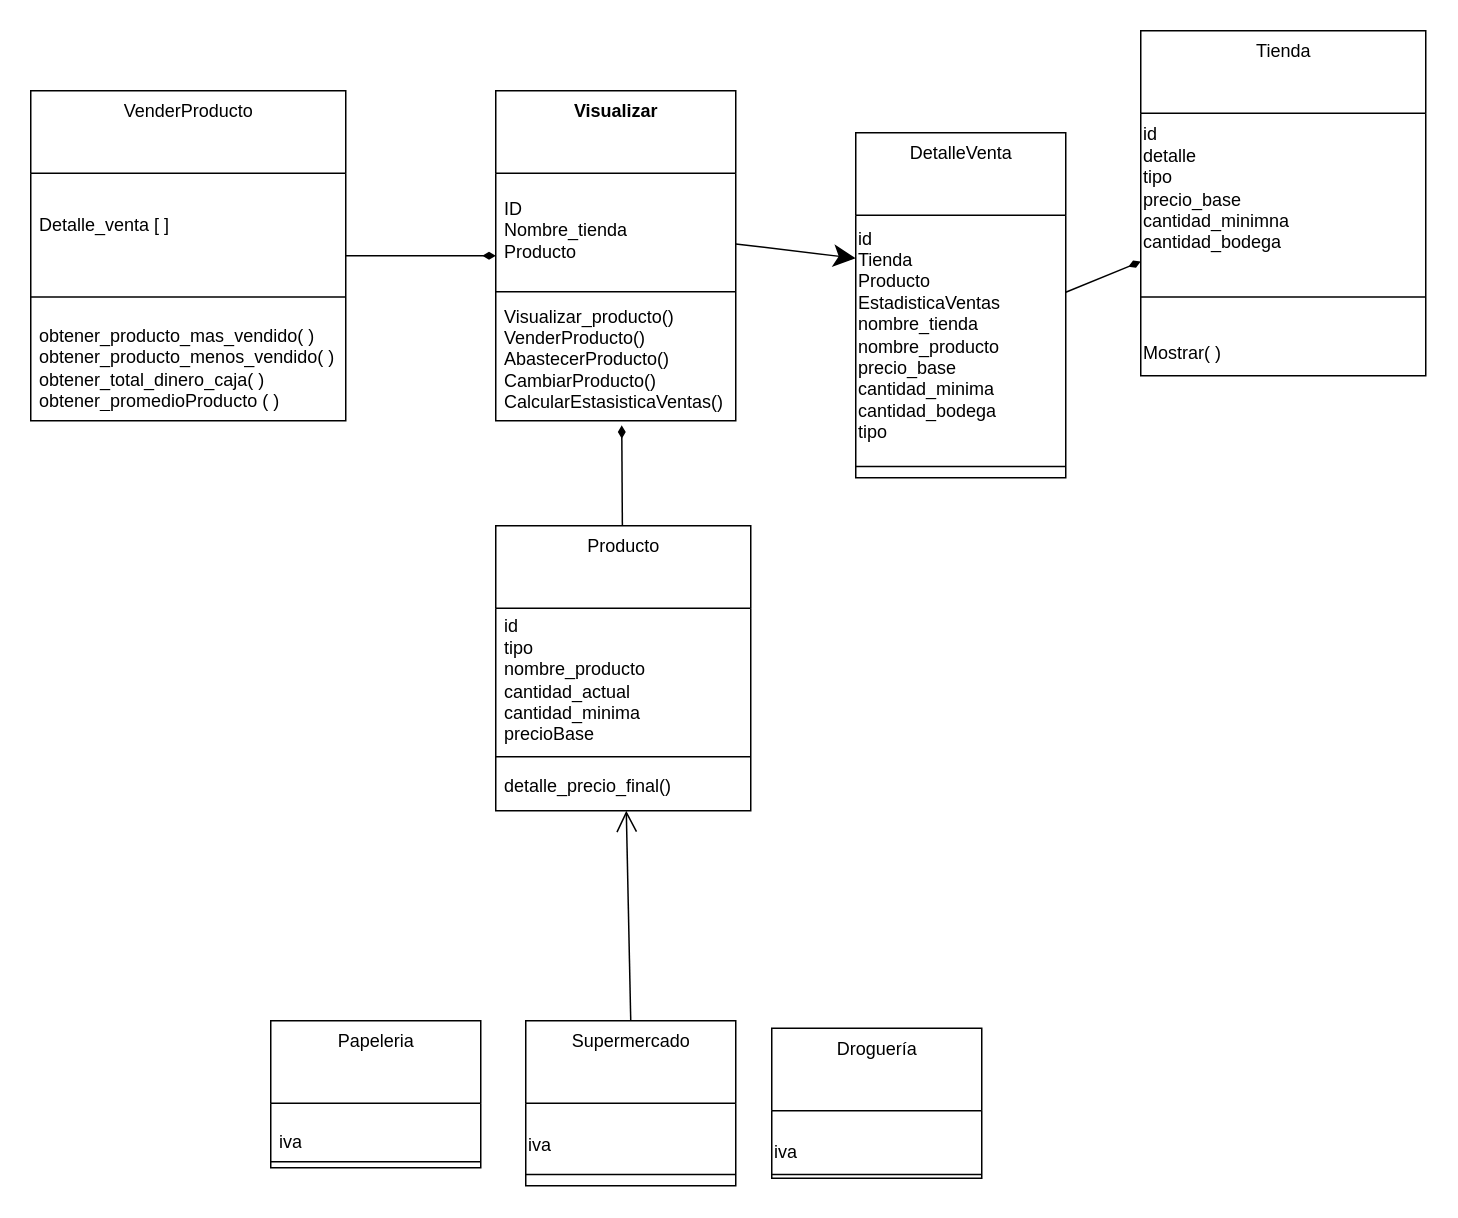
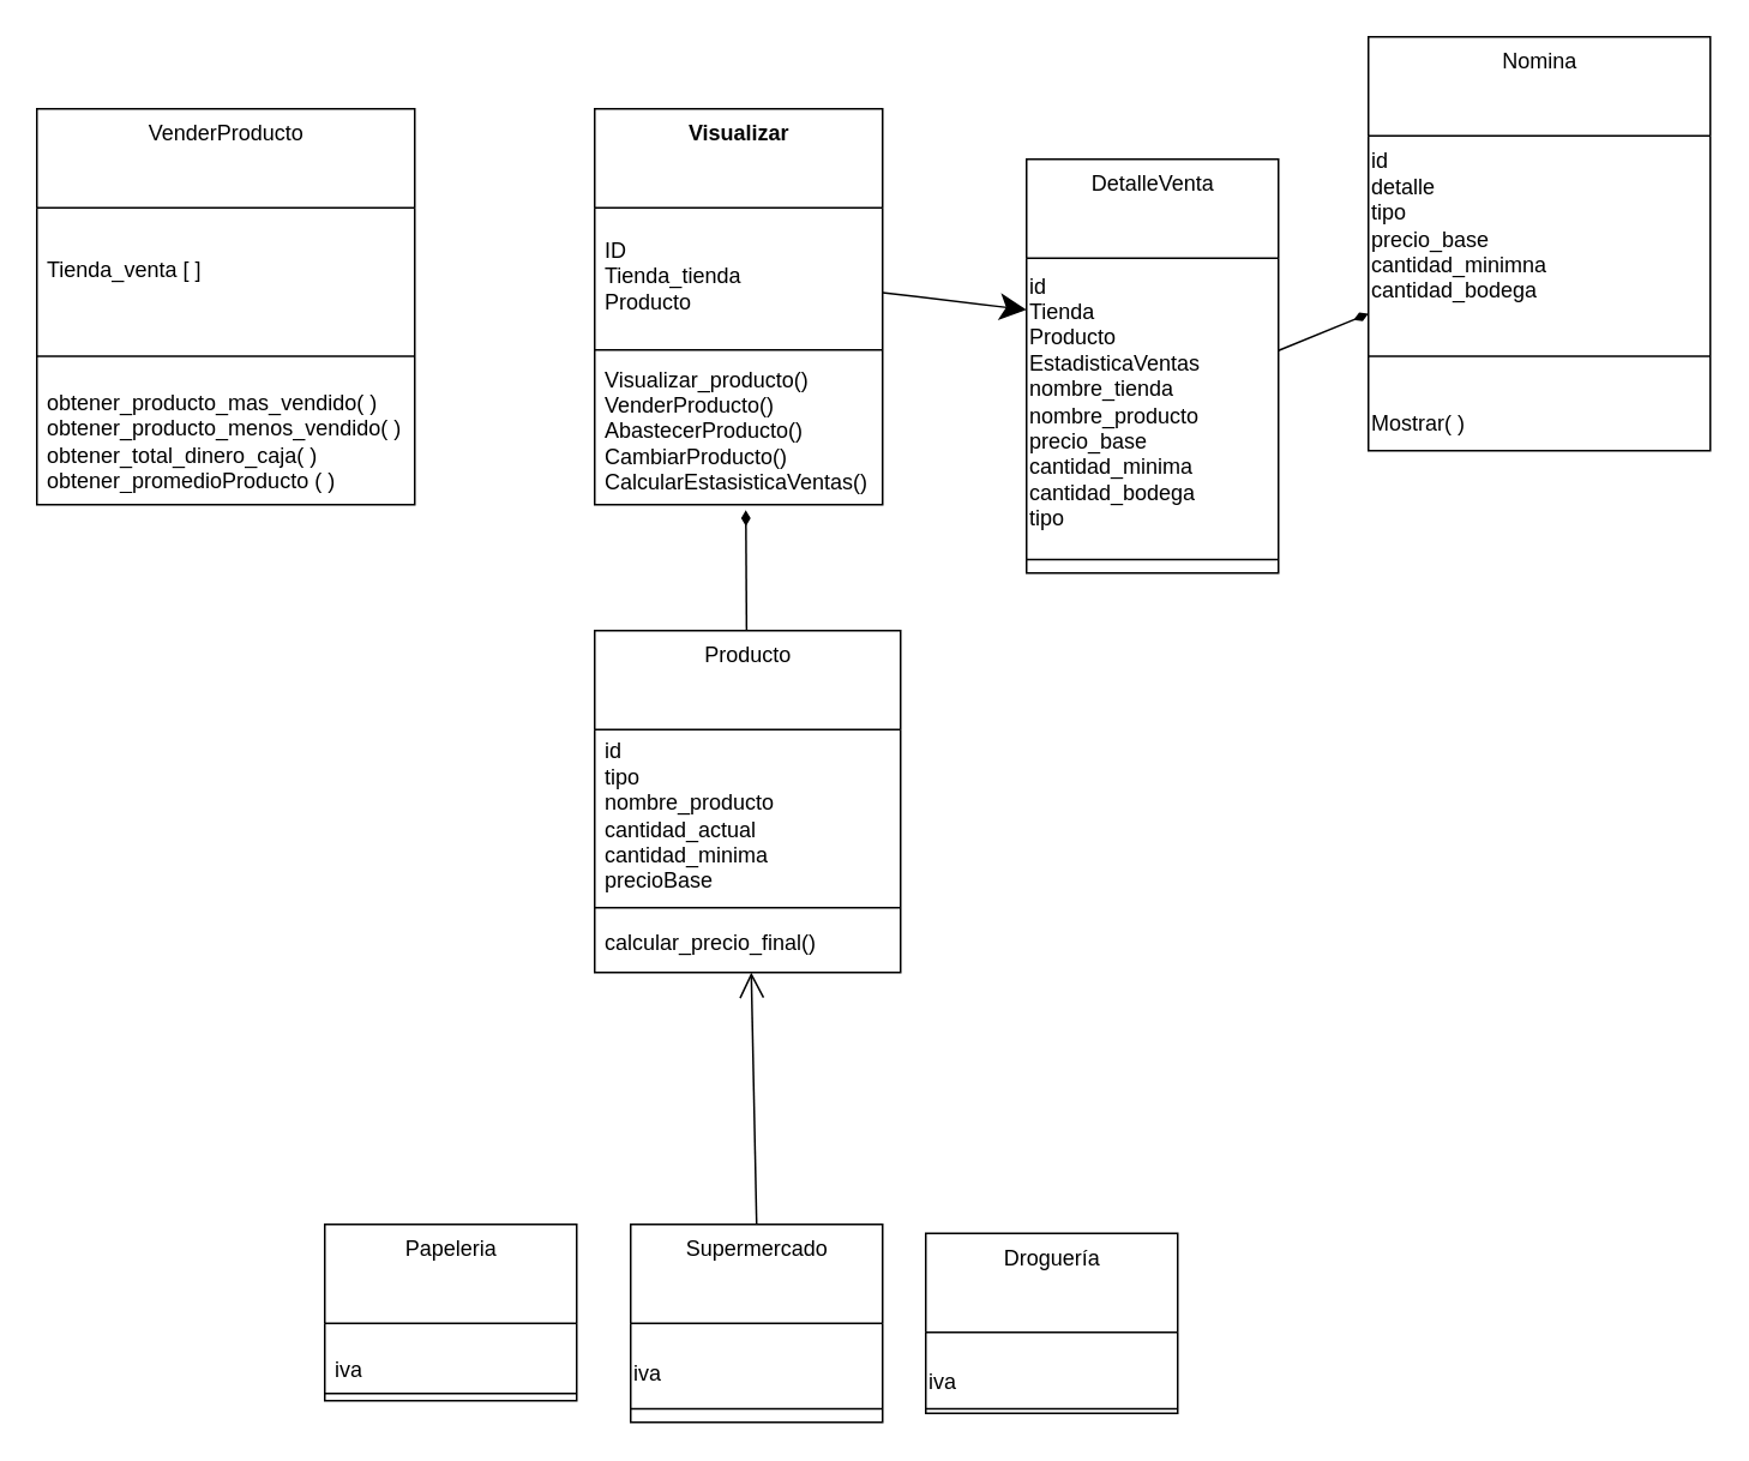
- <mxCell id="30" value="Tienda" style="swimlane;fontStyle=0;align=center;verticalAlign=top;childLayout=stackLayout;horizontal=1;startSize=55;horizontalStack=0;resizeParent=1;resizeParentMax=0;resizeLast=0;collapsible=0;marginBottom=0;html=1;" vertex="1" parent="1"><mxGeometry x="760" y="20" width="190" height="230" as="geometry" /></mxCell>
+ <mxCell id="30" value="Nomina" style="swimlane;fontStyle=0;align=center;verticalAlign=top;childLayout=stackLayout;horizontal=1;startSize=55;horizontalStack=0;resizeParent=1;resizeParentMax=0;resizeLast=0;collapsible=0;marginBottom=0;html=1;" vertex="1" parent="1"><mxGeometry x="760" y="20" width="190" height="230" as="geometry" /></mxCell>
- <mxCell id="23" value="Detalle_venta [ ]" style="text;html=1;strokeColor=none;fillColor=none;align=left;verticalAlign=middle;spacingLeft=4;spacingRight=4;overflow=hidden;rotatable=0;points=[[0,0.5],[1,0.5]];portConstraint=eastwest;" parent="22" vertex="1"><mxGeometry y="55" width="210" height="70" as="geometry" /></mxCell>
+ <mxCell id="23" value="Tienda_venta [ ]" style="text;html=1;strokeColor=none;fillColor=none;align=left;verticalAlign=middle;spacingLeft=4;spacingRight=4;overflow=hidden;rotatable=0;points=[[0,0.5],[1,0.5]];portConstraint=eastwest;" parent="22" vertex="1"><mxGeometry y="55" width="210" height="70" as="geometry" /></mxCell>
- <mxCell id="8" value="ID&lt;br&gt;Nombre_tienda&lt;br&gt;Producto&lt;br&gt;" style="text;html=1;strokeColor=none;fillColor=none;align=left;verticalAlign=middle;spacingLeft=4;spacingRight=4;overflow=hidden;rotatable=0;points=[[0,0.5],[1,0.5]];portConstraint=eastwest;" parent="7" vertex="1"><mxGeometry y="55" width="160" height="75" as="geometry" /></mxCell>
+ <mxCell id="8" value="ID&lt;br&gt;Tienda_tienda&lt;br&gt;Producto&lt;br&gt;" style="text;html=1;strokeColor=none;fillColor=none;align=left;verticalAlign=middle;spacingLeft=4;spacingRight=4;overflow=hidden;rotatable=0;points=[[0,0.5],[1,0.5]];portConstraint=eastwest;" parent="7" vertex="1"><mxGeometry y="55" width="160" height="75" as="geometry" /></mxCell>
- <mxCell id="21" style="edgeStyle=none;html=1;endArrow=diamondThin;endFill=1;" parent="1" source="22" target="7" edge="1"><mxGeometry relative="1" as="geometry" /></mxCell>
- <mxCell id="6" value="detalle_precio_final()&lt;br&gt;" style="text;html=1;strokeColor=none;fillColor=none;align=left;verticalAlign=middle;spacingLeft=4;spacingRight=4;overflow=hidden;rotatable=0;points=[[0,0.5],[1,0.5]];portConstraint=eastwest;" parent="3" vertex="1"><mxGeometry y="158" width="170" height="32" as="geometry" /></mxCell>
+ <mxCell id="6" value="calcular_precio_final()&lt;br&gt;" style="text;html=1;strokeColor=none;fillColor=none;align=left;verticalAlign=middle;spacingLeft=4;spacingRight=4;overflow=hidden;rotatable=0;points=[[0,0.5],[1,0.5]];portConstraint=eastwest;" parent="3" vertex="1"><mxGeometry y="158" width="170" height="32" as="geometry" /></mxCell>
